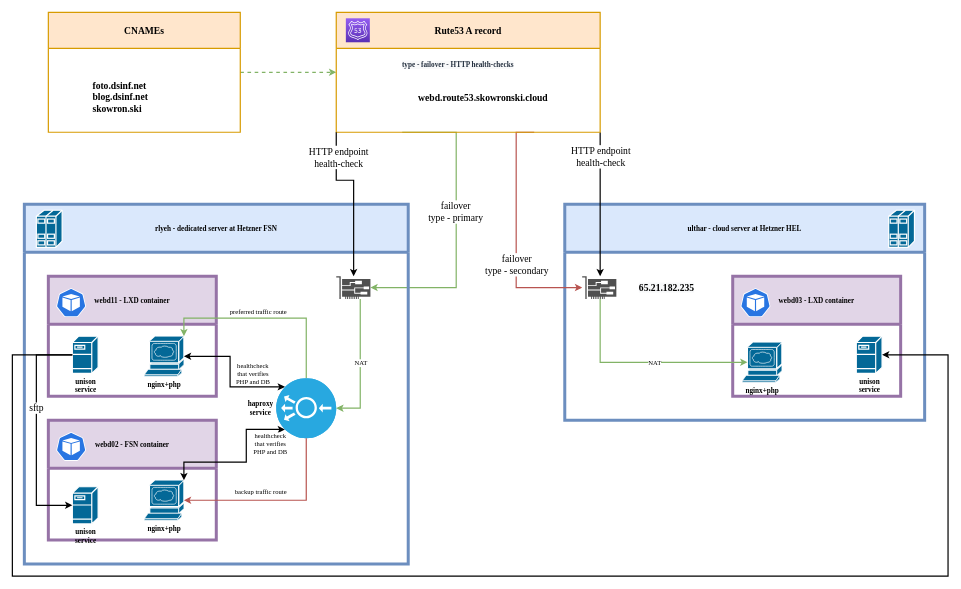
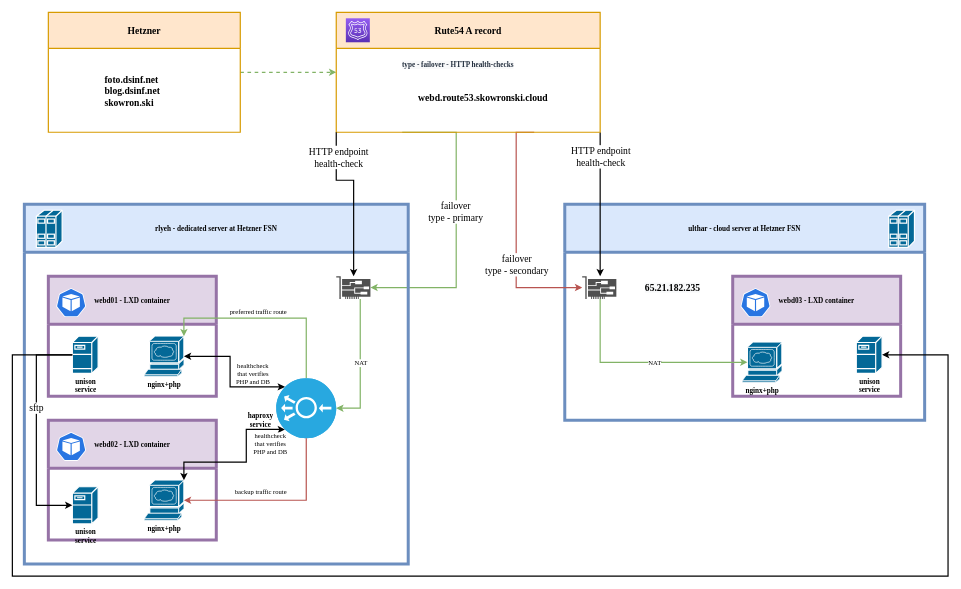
- <mxCell id="13" value="CNAMEs" style="swimlane;fontFamily=Ubuntu;fontSize=16;strokeWidth=2;startSize=60;fillColor=#ffe6cc;strokeColor=#d79b00;" vertex="1" parent="1"><mxGeometry x="80" y="20" width="320" height="200" as="geometry" /></mxCell>
+ <mxCell id="13" value="Hetzner" style="swimlane;fontFamily=Ubuntu;fontSize=16;strokeWidth=2;startSize=60;fillColor=#ffe6cc;strokeColor=#d79b00;" vertex="1" parent="1"><mxGeometry x="80" y="20" width="320" height="200" as="geometry" /></mxCell>
- <mxCell id="21" value="Rute53 A record" style="swimlane;fontFamily=Ubuntu;fontSize=16;strokeWidth=2;startSize=60;fillColor=#ffe6cc;strokeColor=#d79b00;" vertex="1" parent="1"><mxGeometry x="560" y="20" width="440" height="200" as="geometry" /></mxCell>
+ <mxCell id="21" value="Rute54 A record" style="swimlane;fontFamily=Ubuntu;fontSize=16;strokeWidth=2;startSize=60;fillColor=#ffe6cc;strokeColor=#d79b00;" vertex="1" parent="1"><mxGeometry x="560" y="20" width="440" height="200" as="geometry" /></mxCell>
- <mxCell id="15" value="&lt;p class=&quot;p1&quot; style=&quot;font-size: 16px&quot;&gt;&lt;span class=&quot;s1&quot; style=&quot;font-size: 16px&quot;&gt;foto.dsinf.net&lt;br&gt;blog.dsinf.net&lt;br&gt;&lt;/span&gt;&lt;span&gt;skowron.ski&lt;/span&gt;&lt;/p&gt;" style="text;whiteSpace=wrap;html=1;fontFamily=Ubuntu Mono;fontStyle=1;fontSize=16;" vertex="1" parent="13"><mxGeometry x="71.5" y="90" width="127" height="100" as="geometry" /></mxCell>
+ <mxCell id="15" value="&lt;p class=&quot;p1&quot; style=&quot;font-size: 16px&quot;&gt;&lt;span class=&quot;s1&quot; style=&quot;font-size: 16px&quot;&gt;foto.dsinf.net&lt;br&gt;blog.dsinf.net&lt;br&gt;&lt;/span&gt;&lt;span&gt;skowron.ski&lt;/span&gt;&lt;/p&gt;" style="text;whiteSpace=wrap;html=1;fontFamily=Ubuntu Mono;fontStyle=1;fontSize=16;" vertex="1" parent="13"><mxGeometry x="91.5" y="80" width="127" height="100" as="geometry" /></mxCell>
- <mxCell id="2" value="ulthar - cloud server at Hetzner HEL" style="swimlane;fillColor=#dae8fc;strokeColor=#6c8ebf;strokeWidth=5;startSize=80;fontFamily=Ubuntu;" vertex="1" parent="1"><mxGeometry x="941" y="340" width="600" height="360" as="geometry"><mxRectangle x="200" y="250" width="260" height="23" as="alternateBounds" /></mxGeometry></mxCell>
+ <mxCell id="2" value="ulthar - cloud server at Hetzner FSN" style="swimlane;fillColor=#dae8fc;strokeColor=#6c8ebf;strokeWidth=5;startSize=80;fontFamily=Ubuntu;" vertex="1" parent="1"><mxGeometry x="941" y="340" width="600" height="360" as="geometry"><mxRectangle x="200" y="250" width="260" height="23" as="alternateBounds" /></mxGeometry></mxCell>
- <mxCell id="9" value="&lt;meta charset=&quot;utf-8&quot;&gt;&lt;span style=&quot;color: rgb(0, 0, 0); font-family: &amp;quot;ubuntu mono&amp;quot;; font-size: 16px; font-style: normal; font-weight: 700; letter-spacing: normal; text-align: center; text-indent: 0px; text-transform: none; word-spacing: 0px; background-color: rgb(248, 249, 250); display: inline; float: none;&quot;&gt;65.21.182.235&lt;/span&gt;" style="text;html=1;strokeColor=none;fillColor=none;align=center;verticalAlign=middle;whiteSpace=wrap;rounded=0;fontFamily=Ubuntu;fontSize=16;" vertex="1" parent="2"><mxGeometry x="150" y="129" width="40" height="20" as="geometry" /></mxCell>
+ <mxCell id="9" value="&lt;meta charset=&quot;utf-8&quot;&gt;&lt;span style=&quot;color: rgb(0, 0, 0); font-family: &amp;quot;ubuntu mono&amp;quot;; font-size: 16px; font-style: normal; font-weight: 700; letter-spacing: normal; text-align: center; text-indent: 0px; text-transform: none; word-spacing: 0px; background-color: rgb(248, 249, 250); display: inline; float: none;&quot;&gt;65.21.182.235&lt;/span&gt;" style="text;html=1;strokeColor=none;fillColor=none;align=center;verticalAlign=middle;whiteSpace=wrap;rounded=0;fontFamily=Ubuntu;fontSize=16;" vertex="1" parent="2"><mxGeometry x="160" y="129" width="40" height="20" as="geometry" /></mxCell>
- <mxCell id="27" value="webd11 - LXD container" style="swimlane;fillColor=#e1d5e7;strokeColor=#9673a6;strokeWidth=5;startSize=80;fontFamily=Ubuntu;" vertex="1" parent="25"><mxGeometry x="40" y="120" width="280" height="200" as="geometry"><mxRectangle x="200" y="250" width="260" height="23" as="alternateBounds" /></mxGeometry></mxCell>
+ <mxCell id="27" value="webd01 - LXD container" style="swimlane;fillColor=#e1d5e7;strokeColor=#9673a6;strokeWidth=5;startSize=80;fontFamily=Ubuntu;" vertex="1" parent="25"><mxGeometry x="40" y="120" width="280" height="200" as="geometry"><mxRectangle x="200" y="250" width="260" height="23" as="alternateBounds" /></mxGeometry></mxCell>
- <mxCell id="40" value="haproxy&lt;br&gt;service" style="text;html=1;strokeColor=none;fillColor=none;align=center;verticalAlign=middle;whiteSpace=wrap;rounded=0;fontFamily=Ubuntu;fontStyle=1" vertex="1" parent="25"><mxGeometry x="374" y="330" width="40" height="20" as="geometry" /></mxCell>
+ <mxCell id="40" value="haproxy&lt;br&gt;service" style="text;html=1;strokeColor=none;fillColor=none;align=center;verticalAlign=middle;whiteSpace=wrap;rounded=0;fontFamily=Ubuntu;fontStyle=1" vertex="1" parent="25"><mxGeometry x="374" y="350" width="40" height="20" as="geometry" /></mxCell>
- <mxCell id="31" value="webd02 - FSN container" style="swimlane;fillColor=#e1d5e7;strokeColor=#9673a6;strokeWidth=5;startSize=80;fontFamily=Ubuntu;" vertex="1" parent="25"><mxGeometry x="40" y="360" width="280" height="200" as="geometry"><mxRectangle x="200" y="250" width="260" height="23" as="alternateBounds" /></mxGeometry></mxCell>
+ <mxCell id="31" value="webd02 - LXD container" style="swimlane;fillColor=#e1d5e7;strokeColor=#9673a6;strokeWidth=5;startSize=80;fontFamily=Ubuntu;" vertex="1" parent="25"><mxGeometry x="40" y="360" width="280" height="200" as="geometry"><mxRectangle x="200" y="250" width="260" height="23" as="alternateBounds" /></mxGeometry></mxCell>
